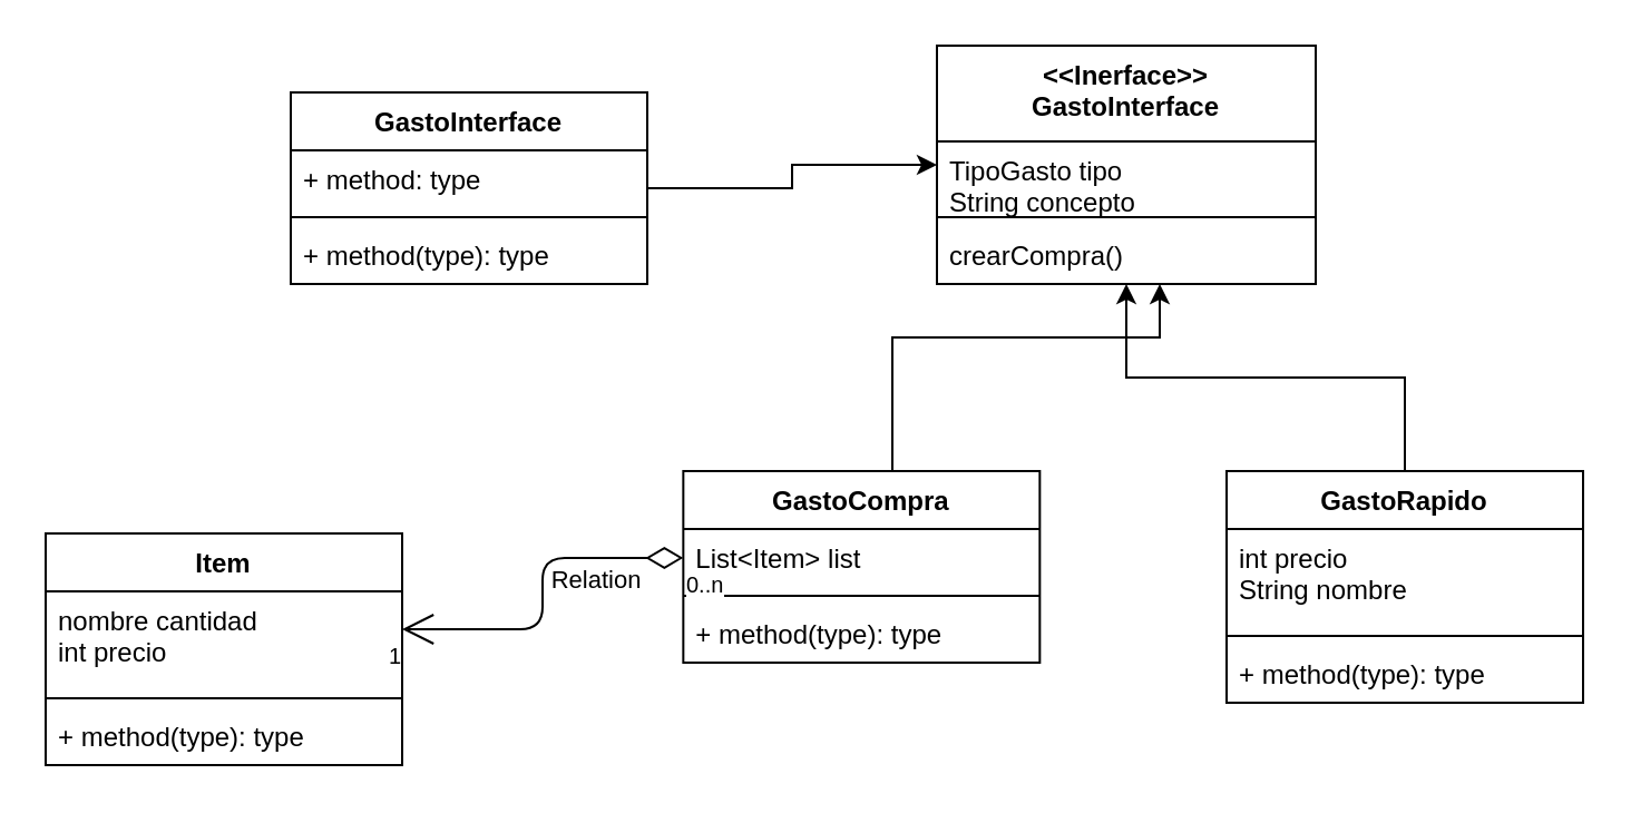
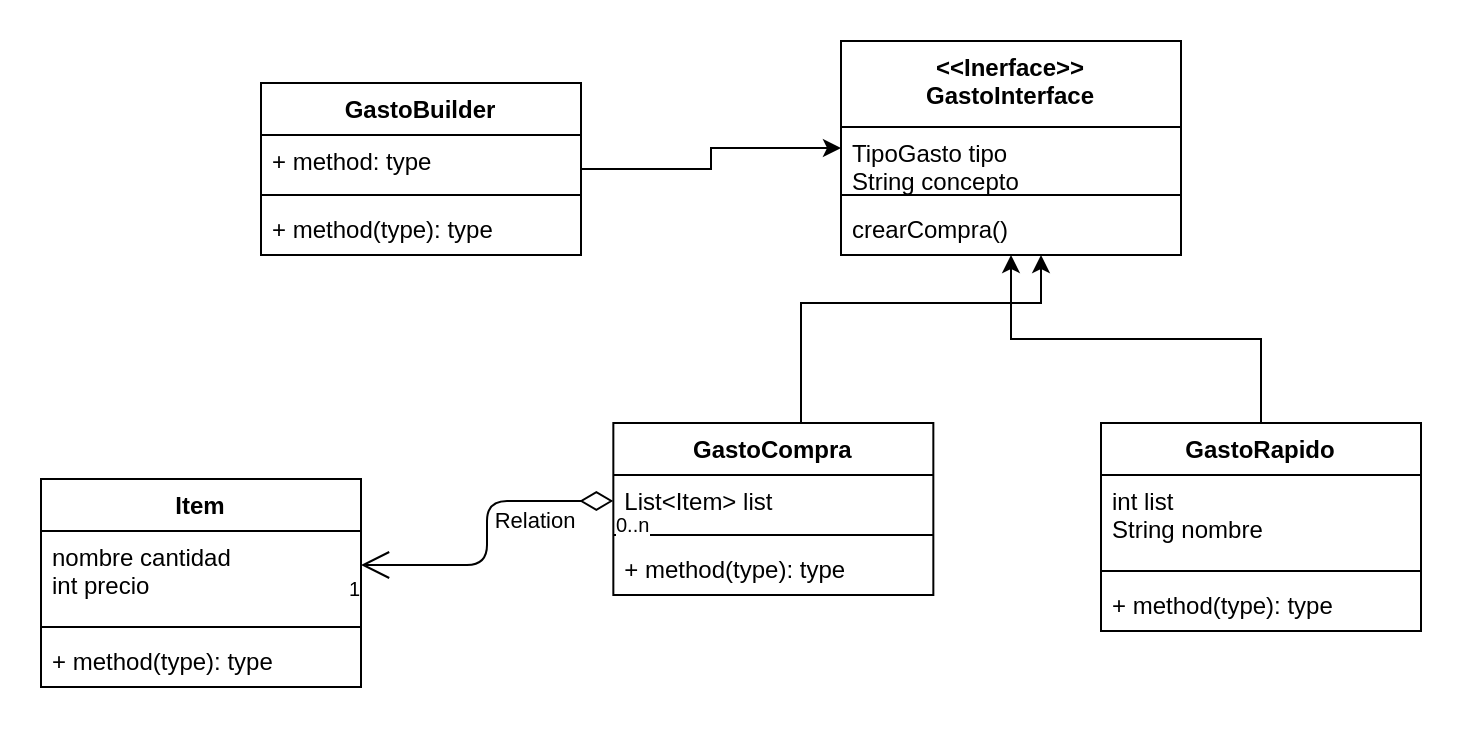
- <mxCell id="3" value="GastoInterface&#10;" style="swimlane;fontStyle=1;align=center;verticalAlign=top;childLayout=stackLayout;horizontal=1;startSize=26;horizontalStack=0;resizeParent=1;resizeParentMax=0;resizeLast=0;collapsible=1;marginBottom=0;" vertex="1" parent="1"><mxGeometry x="130" y="41" width="160" height="86" as="geometry" /></mxCell>
+ <mxCell id="3" value="GastoBuilder&#10;" style="swimlane;fontStyle=1;align=center;verticalAlign=top;childLayout=stackLayout;horizontal=1;startSize=26;horizontalStack=0;resizeParent=1;resizeParentMax=0;resizeLast=0;collapsible=1;marginBottom=0;" vertex="1" parent="1"><mxGeometry x="130" y="41" width="160" height="86" as="geometry" /></mxCell>
- <mxCell id="21" value="int precio&#10;String nombre&#10;" style="text;strokeColor=none;fillColor=none;align=left;verticalAlign=top;spacingLeft=4;spacingRight=4;overflow=hidden;rotatable=0;points=[[0,0.5],[1,0.5]];portConstraint=eastwest;" vertex="1" parent="20"><mxGeometry y="26" width="160" height="44" as="geometry" /></mxCell>
+ <mxCell id="21" value="int list&#10;String nombre&#10;" style="text;strokeColor=none;fillColor=none;align=left;verticalAlign=top;spacingLeft=4;spacingRight=4;overflow=hidden;rotatable=0;points=[[0,0.5],[1,0.5]];portConstraint=eastwest;" vertex="1" parent="20"><mxGeometry y="26" width="160" height="44" as="geometry" /></mxCell>
